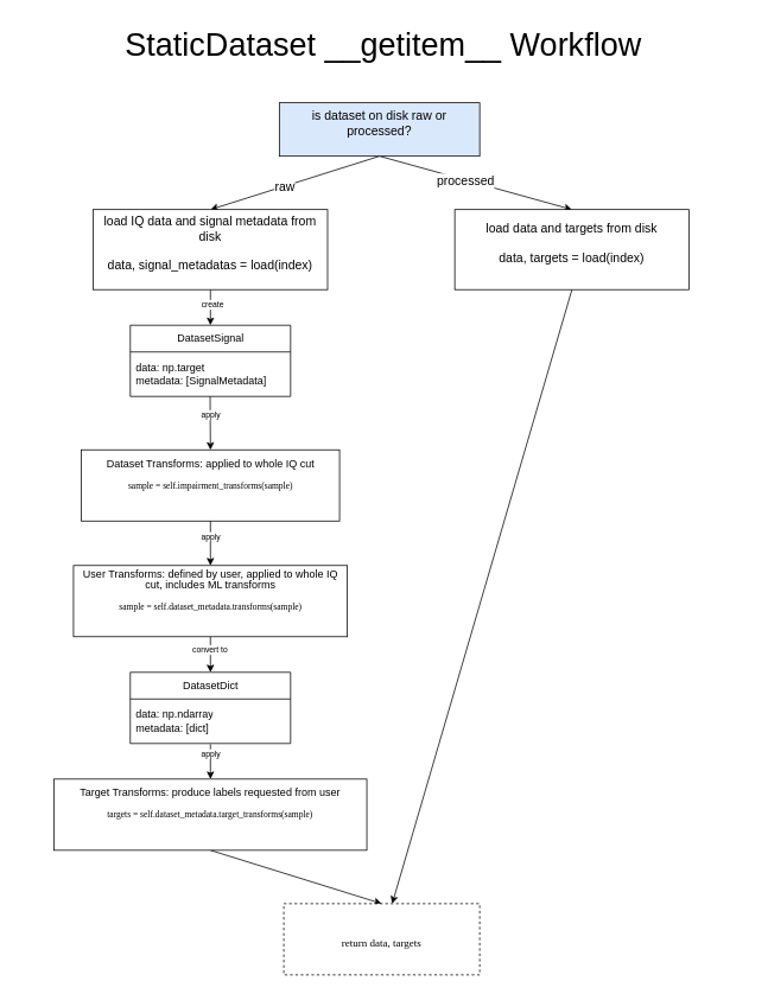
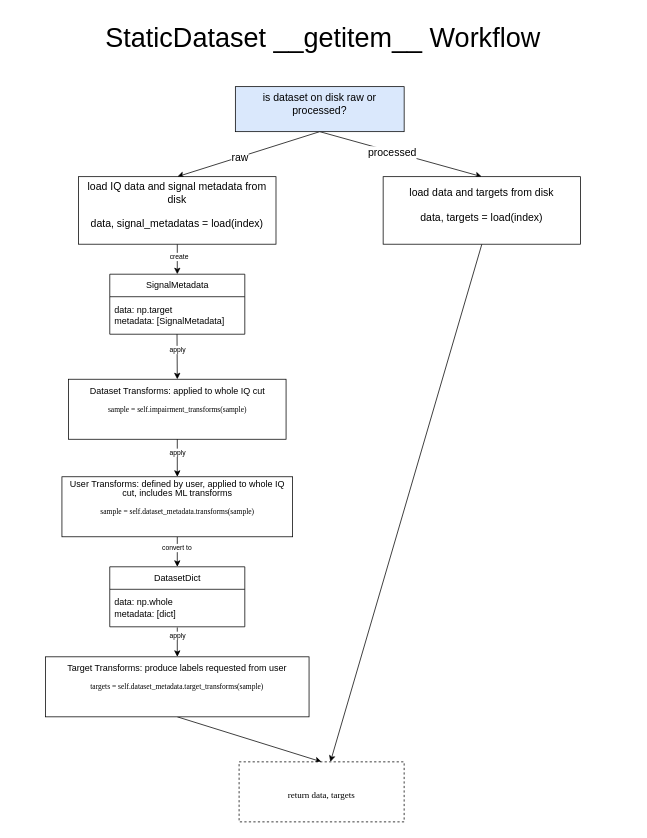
- <mxCell id="17" value="DatasetSignal" style="swimlane;fontStyle=0;childLayout=stackLayout;horizontal=1;startSize=30;horizontalStack=0;resizeParent=1;resizeParentMax=0;resizeLast=0;collapsible=1;marginBottom=0;whiteSpace=wrap;html=1;fontSize=12;" vertex="1" parent="1"><mxGeometry x="145.61" y="365" width="180" height="80" as="geometry" /></mxCell>
+ <mxCell id="17" value="SignalMetadata" style="swimlane;fontStyle=0;childLayout=stackLayout;horizontal=1;startSize=30;horizontalStack=0;resizeParent=1;resizeParentMax=0;resizeLast=0;collapsible=1;marginBottom=0;whiteSpace=wrap;html=1;fontSize=12;" vertex="1" parent="1"><mxGeometry x="145.61" y="365" width="180" height="80" as="geometry" /></mxCell>
- <mxCell id="9" value="data: np.ndarray&lt;br&gt;metadata: [dict]" style="text;strokeColor=none;fillColor=none;align=left;verticalAlign=middle;spacingLeft=4;spacingRight=4;overflow=hidden;points=[[0,0.5],[1,0.5]];portConstraint=eastwest;rotatable=0;whiteSpace=wrap;html=1;fontSize=12;" vertex="1" parent="8"><mxGeometry y="30" width="180" height="50" as="geometry" /></mxCell>
+ <mxCell id="9" value="data: np.whole&lt;br&gt;metadata: [dict]" style="text;strokeColor=none;fillColor=none;align=left;verticalAlign=middle;spacingLeft=4;spacingRight=4;overflow=hidden;points=[[0,0.5],[1,0.5]];portConstraint=eastwest;rotatable=0;whiteSpace=wrap;html=1;fontSize=12;" vertex="1" parent="8"><mxGeometry y="30" width="180" height="50" as="geometry" /></mxCell>
